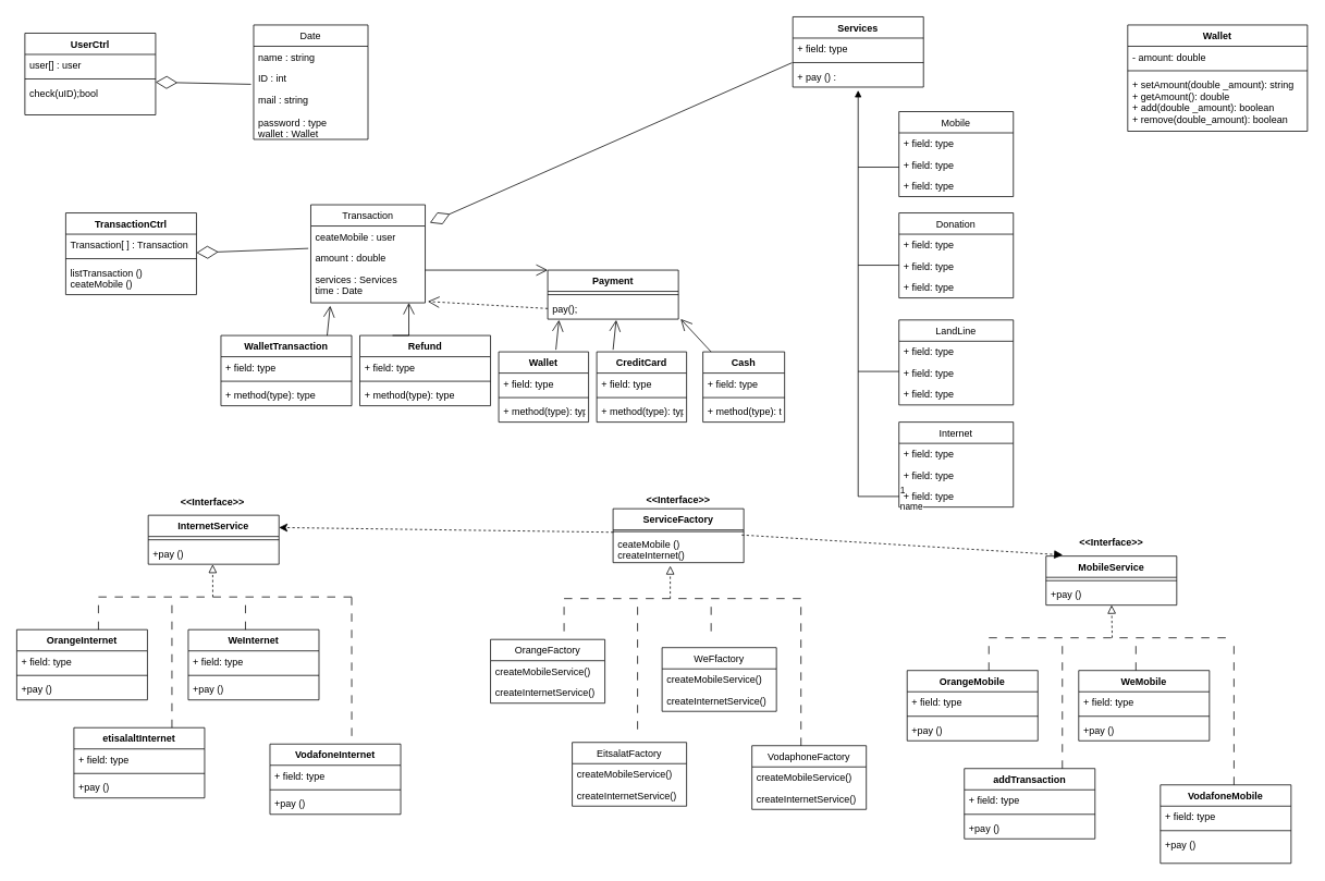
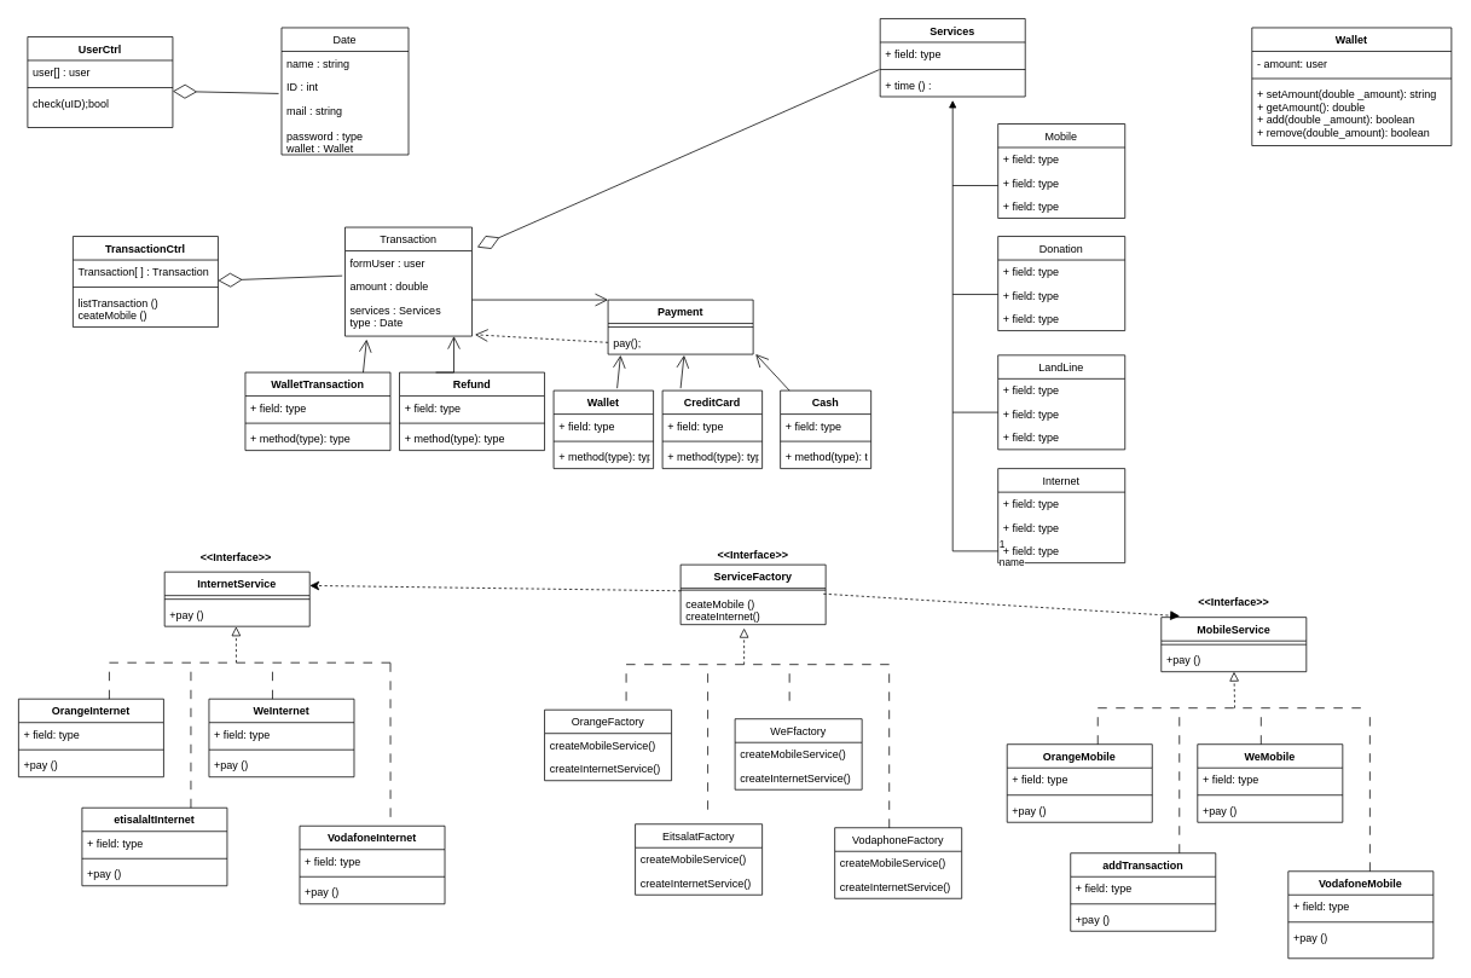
- <mxCell id="138" value="- amount: double" style="text;strokeColor=none;fillColor=none;align=left;verticalAlign=top;spacingLeft=4;spacingRight=4;overflow=hidden;rotatable=0;points=[[0,0.5],[1,0.5]];portConstraint=eastwest;" parent="137" vertex="1"><mxGeometry y="26" width="220" height="26" as="geometry" /></mxCell>
+ <mxCell id="138" value="- amount: user" style="text;strokeColor=none;fillColor=none;align=left;verticalAlign=top;spacingLeft=4;spacingRight=4;overflow=hidden;rotatable=0;points=[[0,0.5],[1,0.5]];portConstraint=eastwest;" parent="137" vertex="1"><mxGeometry y="26" width="220" height="26" as="geometry" /></mxCell>
- <mxCell id="98" value="+ pay () : " style="text;strokeColor=none;fillColor=none;align=left;verticalAlign=top;spacingLeft=4;spacingRight=4;overflow=hidden;rotatable=0;points=[[0,0.5],[1,0.5]];portConstraint=eastwest;" parent="95" vertex="1"><mxGeometry y="60" width="160" height="26" as="geometry" /></mxCell>
+ <mxCell id="98" value="+ time () : " style="text;strokeColor=none;fillColor=none;align=left;verticalAlign=top;spacingLeft=4;spacingRight=4;overflow=hidden;rotatable=0;points=[[0,0.5],[1,0.5]];portConstraint=eastwest;" parent="95" vertex="1"><mxGeometry y="60" width="160" height="26" as="geometry" /></mxCell>
- <mxCell id="11" value="ceateMobile : user" style="text;strokeColor=none;fillColor=none;align=left;verticalAlign=top;spacingLeft=4;spacingRight=4;overflow=hidden;rotatable=0;points=[[0,0.5],[1,0.5]];portConstraint=eastwest;" parent="10" vertex="1"><mxGeometry y="26" width="140" height="26" as="geometry" /></mxCell>
+ <mxCell id="11" value="formUser : user" style="text;strokeColor=none;fillColor=none;align=left;verticalAlign=top;spacingLeft=4;spacingRight=4;overflow=hidden;rotatable=0;points=[[0,0.5],[1,0.5]];portConstraint=eastwest;" parent="10" vertex="1"><mxGeometry y="26" width="140" height="26" as="geometry" /></mxCell>
- <mxCell id="13" value="services : Services&#10;time : Date" style="text;strokeColor=none;fillColor=none;align=left;verticalAlign=top;spacingLeft=4;spacingRight=4;overflow=hidden;rotatable=0;points=[[0,0.5],[1,0.5]];portConstraint=eastwest;" parent="10" vertex="1"><mxGeometry y="78" width="140" height="42" as="geometry" /></mxCell>
+ <mxCell id="13" value="services : Services&#10;type : Date" style="text;strokeColor=none;fillColor=none;align=left;verticalAlign=top;spacingLeft=4;spacingRight=4;overflow=hidden;rotatable=0;points=[[0,0.5],[1,0.5]];portConstraint=eastwest;" parent="10" vertex="1"><mxGeometry y="78" width="140" height="42" as="geometry" /></mxCell>
